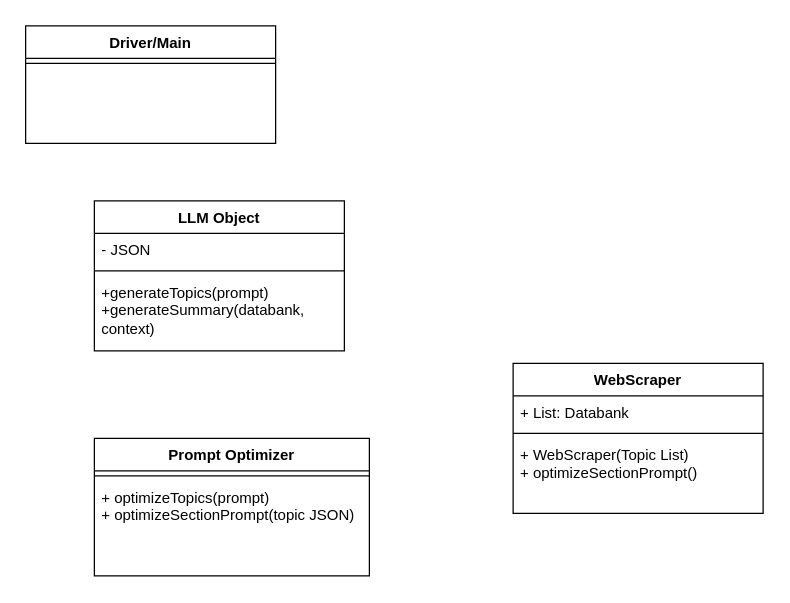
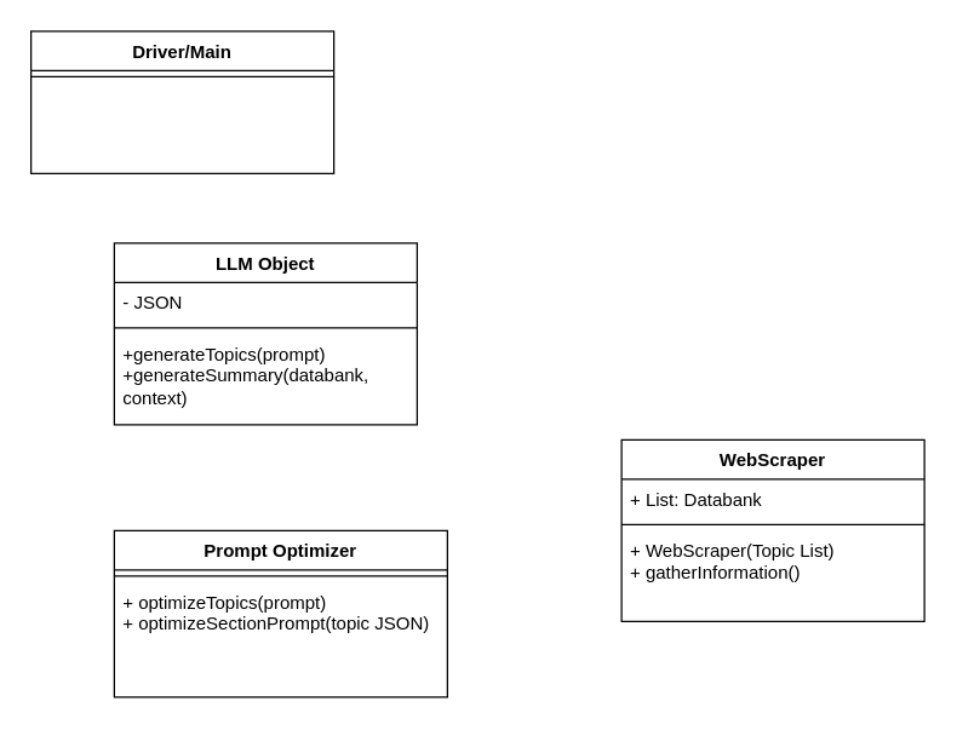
- <mxCell id="12" value="&lt;div&gt;+ WebScraper(Topic List)&lt;/div&gt;&lt;div&gt;+ optimizeSectionPrompt()&lt;br&gt;&lt;/div&gt;" style="text;strokeColor=none;fillColor=none;align=left;verticalAlign=top;spacingLeft=4;spacingRight=4;overflow=hidden;rotatable=0;points=[[0,0.5],[1,0.5]];portConstraint=eastwest;whiteSpace=wrap;html=1;" vertex="1" parent="9"><mxGeometry y="60" width="200" height="60" as="geometry" /></mxCell>
+ <mxCell id="12" value="&lt;div&gt;+ WebScraper(Topic List)&lt;/div&gt;&lt;div&gt;+ gatherInformation()&lt;br&gt;&lt;/div&gt;" style="text;strokeColor=none;fillColor=none;align=left;verticalAlign=top;spacingLeft=4;spacingRight=4;overflow=hidden;rotatable=0;points=[[0,0.5],[1,0.5]];portConstraint=eastwest;whiteSpace=wrap;html=1;" vertex="1" parent="9"><mxGeometry y="60" width="200" height="60" as="geometry" /></mxCell>
